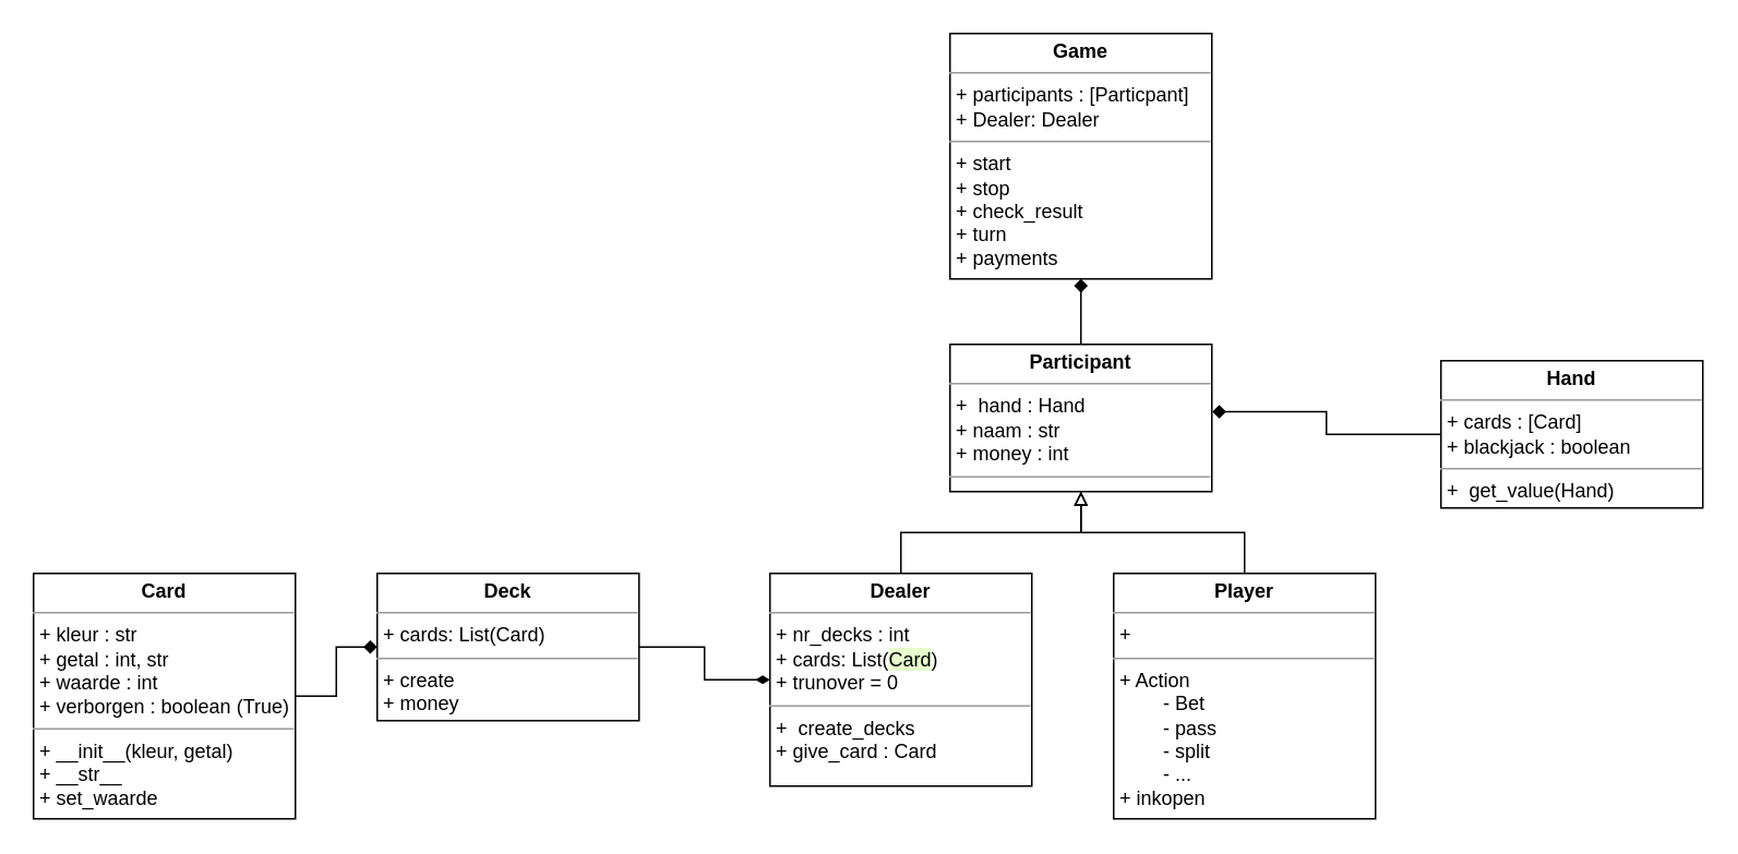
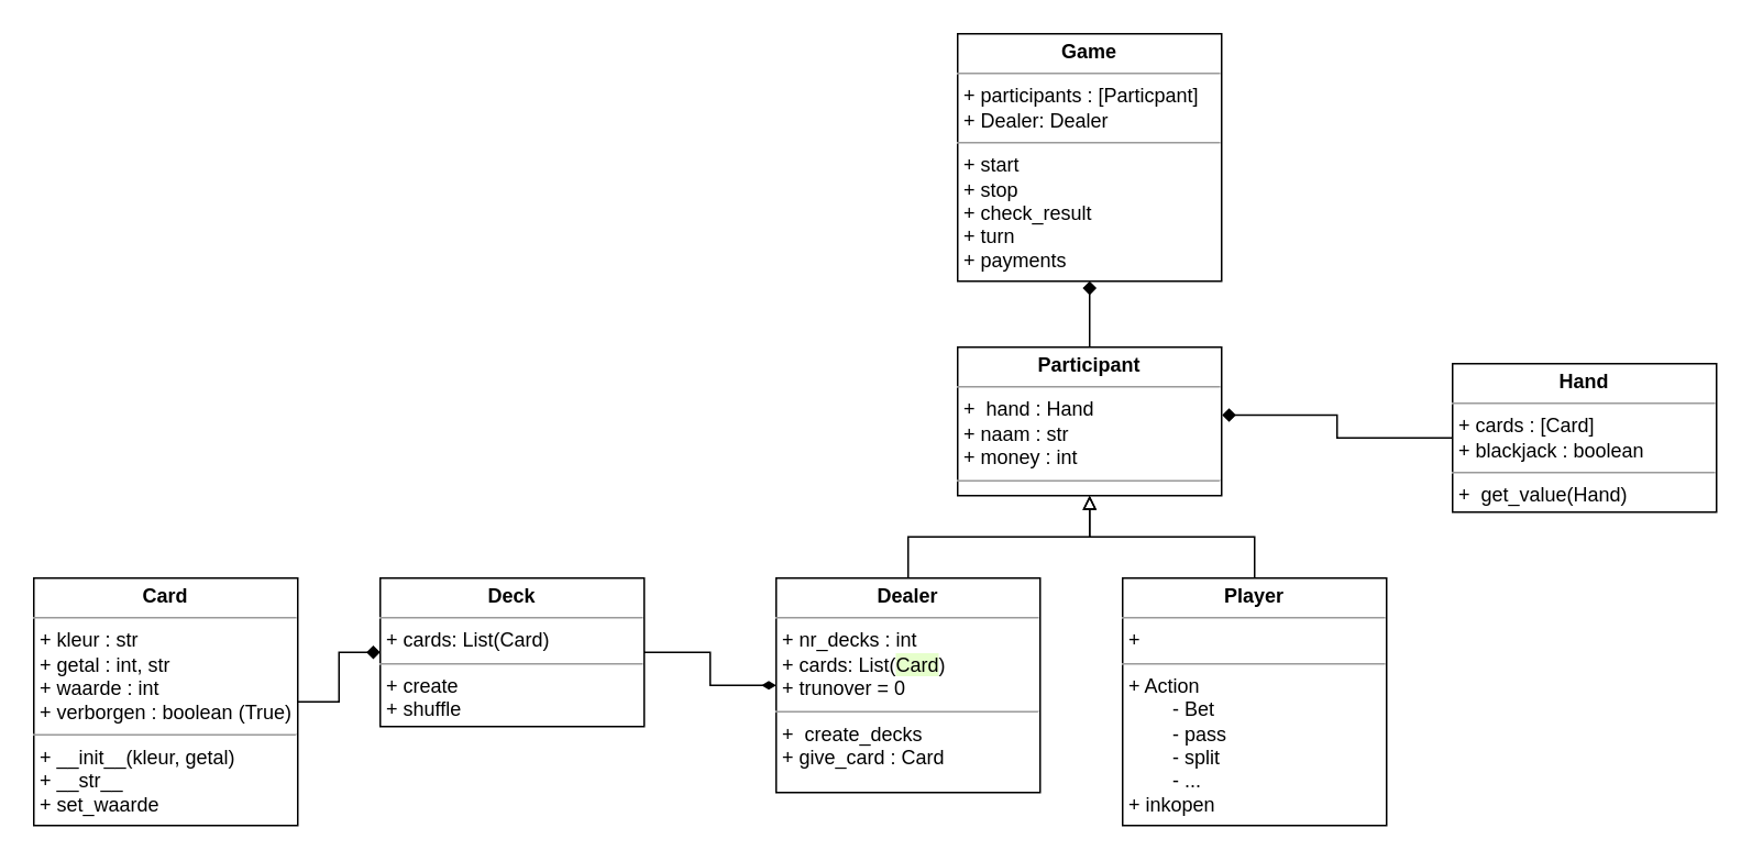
- <mxCell id="3" value="&lt;p style=&quot;margin:0px;margin-top:4px;text-align:center;&quot;&gt;&lt;b&gt;Deck&lt;/b&gt;&lt;/p&gt;&lt;hr size=&quot;1&quot;&gt;&lt;p style=&quot;margin:0px;margin-left:4px;&quot;&gt;+ cards: List(Card)&lt;/p&gt;&lt;hr size=&quot;1&quot;&gt;&lt;p style=&quot;margin:0px;margin-left:4px;&quot;&gt;+ create&amp;nbsp;&lt;/p&gt;&lt;p style=&quot;margin:0px;margin-left:4px;&quot;&gt;+ money&lt;/p&gt;" style="verticalAlign=top;align=left;overflow=fill;fontSize=12;fontFamily=Helvetica;html=1;" parent="1" vertex="1"><mxGeometry x="230" y="350" width="160" height="90" as="geometry" /></mxCell>
+ <mxCell id="3" value="&lt;p style=&quot;margin:0px;margin-top:4px;text-align:center;&quot;&gt;&lt;b&gt;Deck&lt;/b&gt;&lt;/p&gt;&lt;hr size=&quot;1&quot;&gt;&lt;p style=&quot;margin:0px;margin-left:4px;&quot;&gt;+ cards: List(Card)&lt;/p&gt;&lt;hr size=&quot;1&quot;&gt;&lt;p style=&quot;margin:0px;margin-left:4px;&quot;&gt;+ create&amp;nbsp;&lt;/p&gt;&lt;p style=&quot;margin:0px;margin-left:4px;&quot;&gt;+ shuffle&lt;/p&gt;" style="verticalAlign=top;align=left;overflow=fill;fontSize=12;fontFamily=Helvetica;html=1;" parent="1" vertex="1"><mxGeometry x="230" y="350" width="160" height="90" as="geometry" /></mxCell>
